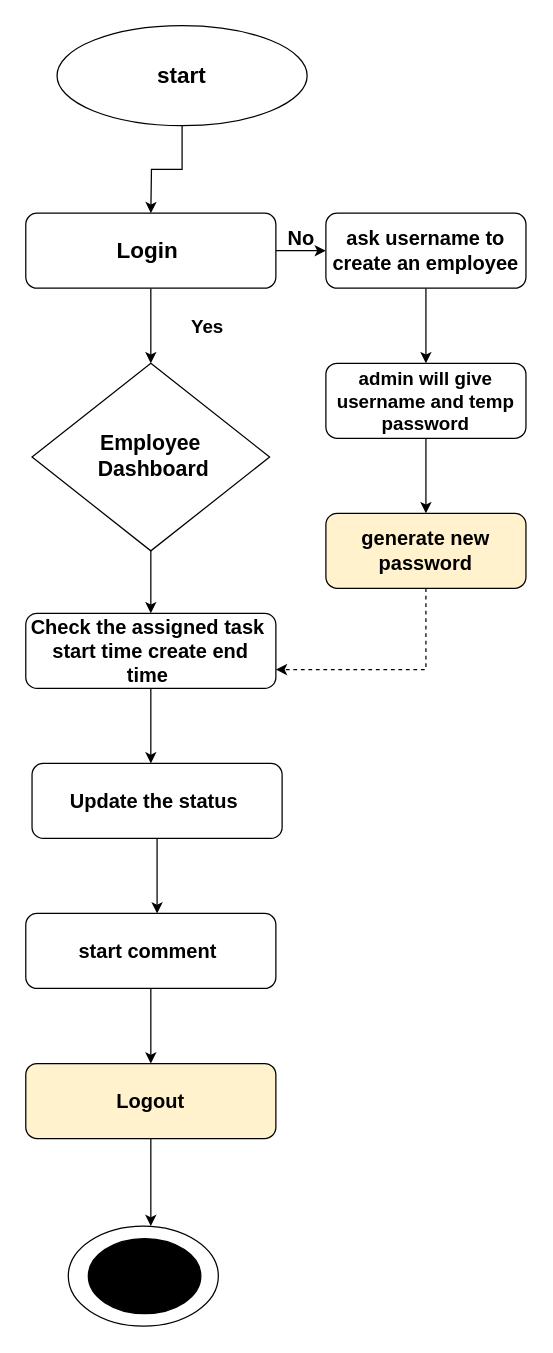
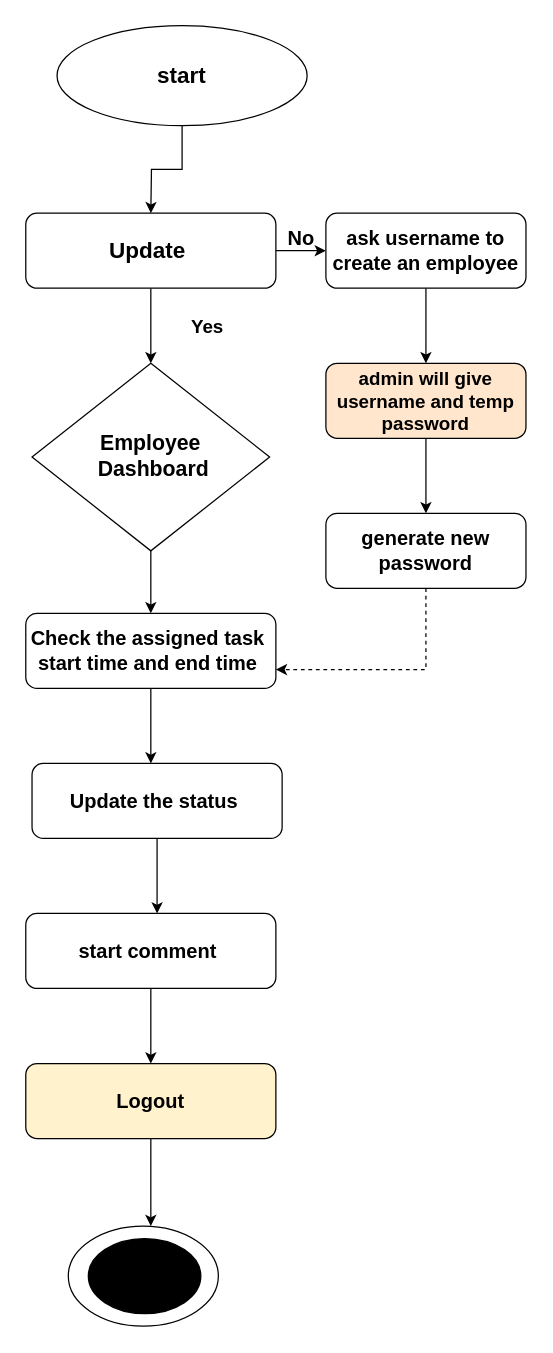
- <mxCell id="6" value="&lt;font style=&quot;font-size: 18px&quot;&gt;&lt;b&gt;Login&amp;nbsp;&lt;/b&gt;&lt;/font&gt;" style="rounded=1;whiteSpace=wrap;html=1;" vertex="1" parent="1"><mxGeometry x="20" y="170" width="200" height="60" as="geometry" /></mxCell>
+ <mxCell id="6" value="&lt;font style=&quot;font-size: 18px&quot;&gt;&lt;b&gt;Update&amp;nbsp;&lt;/b&gt;&lt;/font&gt;" style="rounded=1;whiteSpace=wrap;html=1;" vertex="1" parent="1"><mxGeometry x="20" y="170" width="200" height="60" as="geometry" /></mxCell>
- <mxCell id="22" value="&lt;b&gt;&lt;font style=&quot;font-size: 15px&quot;&gt;admin will give username and temp password&lt;/font&gt;&lt;/b&gt;" style="rounded=1;whiteSpace=wrap;html=1;" vertex="1" parent="1"><mxGeometry x="260" y="290" width="160" height="60" as="geometry" /></mxCell>
+ <mxCell id="22" value="&lt;b&gt;&lt;font style=&quot;font-size: 15px&quot;&gt;admin will give username and temp password&lt;/font&gt;&lt;/b&gt;" style="rounded=1;whiteSpace=wrap;html=1;fillColor=#ffe6cc;" vertex="1" parent="1"><mxGeometry x="260" y="290" width="160" height="60" as="geometry" /></mxCell>
- <mxCell id="24" value="&lt;b&gt;&lt;font style=&quot;font-size: 16px&quot;&gt;generate new password&lt;/font&gt;&lt;/b&gt;" style="rounded=1;whiteSpace=wrap;html=1;fillColor=#fff2cc;" vertex="1" parent="1"><mxGeometry x="260" y="410" width="160" height="60" as="geometry" /></mxCell>
+ <mxCell id="24" value="&lt;b&gt;&lt;font style=&quot;font-size: 16px&quot;&gt;generate new password&lt;/font&gt;&lt;/b&gt;" style="rounded=1;whiteSpace=wrap;html=1;" vertex="1" parent="1"><mxGeometry x="260" y="410" width="160" height="60" as="geometry" /></mxCell>
- <mxCell id="12" value="&lt;b&gt;&lt;font style=&quot;font-size: 16px&quot;&gt;Check the assigned task&amp;nbsp; start time create end time&amp;nbsp;&lt;/font&gt;&lt;/b&gt;" style="rounded=1;whiteSpace=wrap;html=1;" vertex="1" parent="1"><mxGeometry x="20" y="490" width="200" height="60" as="geometry" /></mxCell>
+ <mxCell id="12" value="&lt;b&gt;&lt;font style=&quot;font-size: 16px&quot;&gt;Check the assigned task&amp;nbsp; start time and end time&amp;nbsp;&lt;/font&gt;&lt;/b&gt;" style="rounded=1;whiteSpace=wrap;html=1;" vertex="1" parent="1"><mxGeometry x="20" y="490" width="200" height="60" as="geometry" /></mxCell>
